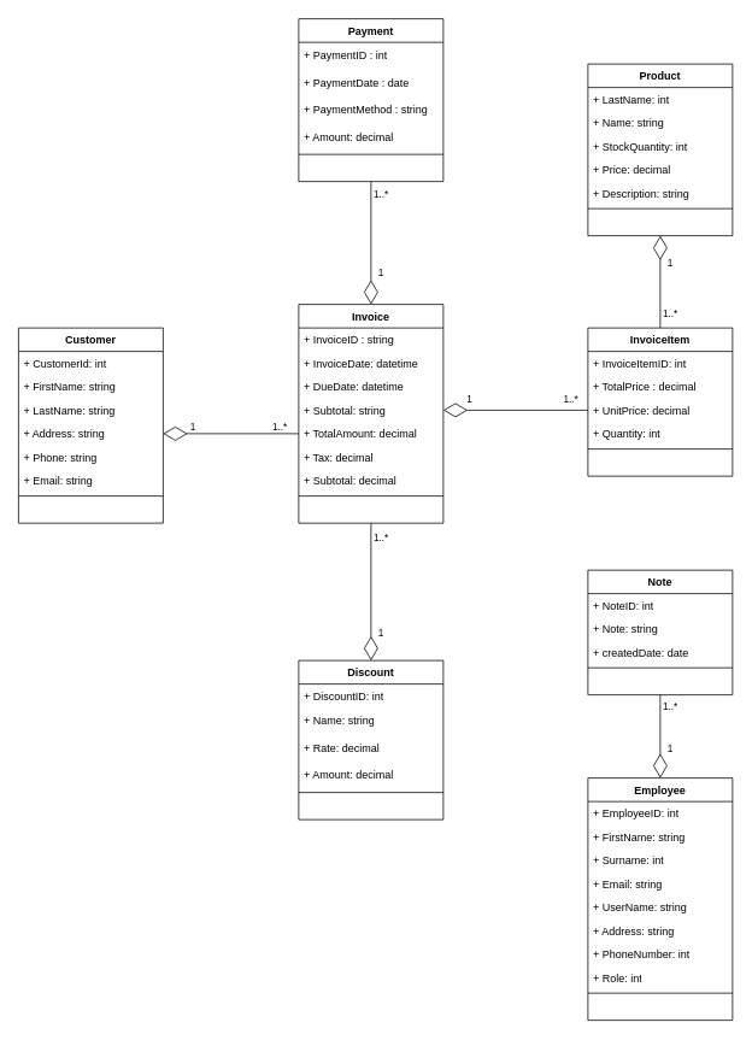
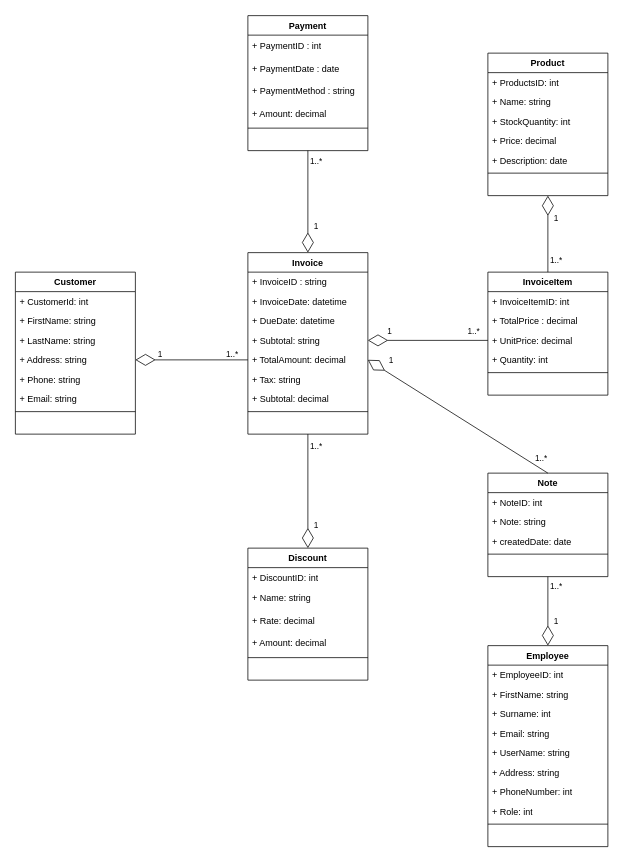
- <mxCell id="60" value="+ LastName: int" style="text;align=left;verticalAlign=top;spacingLeft=4;spacingRight=4;overflow=hidden;rotatable=0;points=[[0,0.5],[1,0.5]];portConstraint=eastwest;" vertex="1" parent="59"><mxGeometry y="26" width="160" height="26" as="geometry" /></mxCell>
+ <mxCell id="60" value="+ ProductsID: int" style="text;align=left;verticalAlign=top;spacingLeft=4;spacingRight=4;overflow=hidden;rotatable=0;points=[[0,0.5],[1,0.5]];portConstraint=eastwest;" vertex="1" parent="59"><mxGeometry y="26" width="160" height="26" as="geometry" /></mxCell>
- <mxCell id="64" value="+ Description: string&#10;" style="text;align=left;verticalAlign=top;spacingLeft=4;spacingRight=4;overflow=hidden;rotatable=0;points=[[0,0.5],[1,0.5]];portConstraint=eastwest;rounded=0;shadow=0;html=0;" vertex="1" parent="59"><mxGeometry y="130" width="160" height="26" as="geometry" /></mxCell>
+ <mxCell id="64" value="+ Description: date&#10;" style="text;align=left;verticalAlign=top;spacingLeft=4;spacingRight=4;overflow=hidden;rotatable=0;points=[[0,0.5],[1,0.5]];portConstraint=eastwest;rounded=0;shadow=0;html=0;" vertex="1" parent="59"><mxGeometry y="130" width="160" height="26" as="geometry" /></mxCell>
- <mxCell id="55" value="+ Tax: decimal" style="text;align=left;verticalAlign=top;spacingLeft=4;spacingRight=4;overflow=hidden;rotatable=0;points=[[0,0.5],[1,0.5]];portConstraint=eastwest;rounded=0;shadow=0;html=0;" vertex="1" parent="49"><mxGeometry y="156" width="160" height="26" as="geometry" /></mxCell>
+ <mxCell id="55" value="+ Tax: string" style="text;align=left;verticalAlign=top;spacingLeft=4;spacingRight=4;overflow=hidden;rotatable=0;points=[[0,0.5],[1,0.5]];portConstraint=eastwest;rounded=0;shadow=0;html=0;" vertex="1" parent="49"><mxGeometry y="156" width="160" height="26" as="geometry" /></mxCell>
+ <mxCell id="67" value="" style="endArrow=diamondThin;endFill=0;endSize=24;html=1;rounded=0;entryX=1;entryY=0.5;entryDx=0;entryDy=0;exitX=0.5;exitY=0;exitDx=0;exitDy=0;" edge="1" parent="1" source="13" target="54"><mxGeometry width="160" relative="1" as="geometry"><mxPoint x="460" y="620" as="sourcePoint" /><mxPoint x="620" y="620" as="targetPoint" /></mxGeometry></mxCell>
+ <mxCell id="68" value="1" style="edgeLabel;html=1;align=center;verticalAlign=middle;resizable=0;points=[];" vertex="1" connectable="0" parent="67"><mxGeometry x="0.827" y="-1" relative="1" as="geometry"><mxPoint x="9" y="-12" as="offset" /></mxGeometry></mxCell>
+ <mxCell id="69" value="1..*" style="edgeLabel;html=1;align=center;verticalAlign=middle;resizable=0;points=[];" vertex="1" connectable="0" parent="67"><mxGeometry x="-0.855" y="2" relative="1" as="geometry"><mxPoint x="9" y="-11" as="offset" /></mxGeometry></mxCell>
